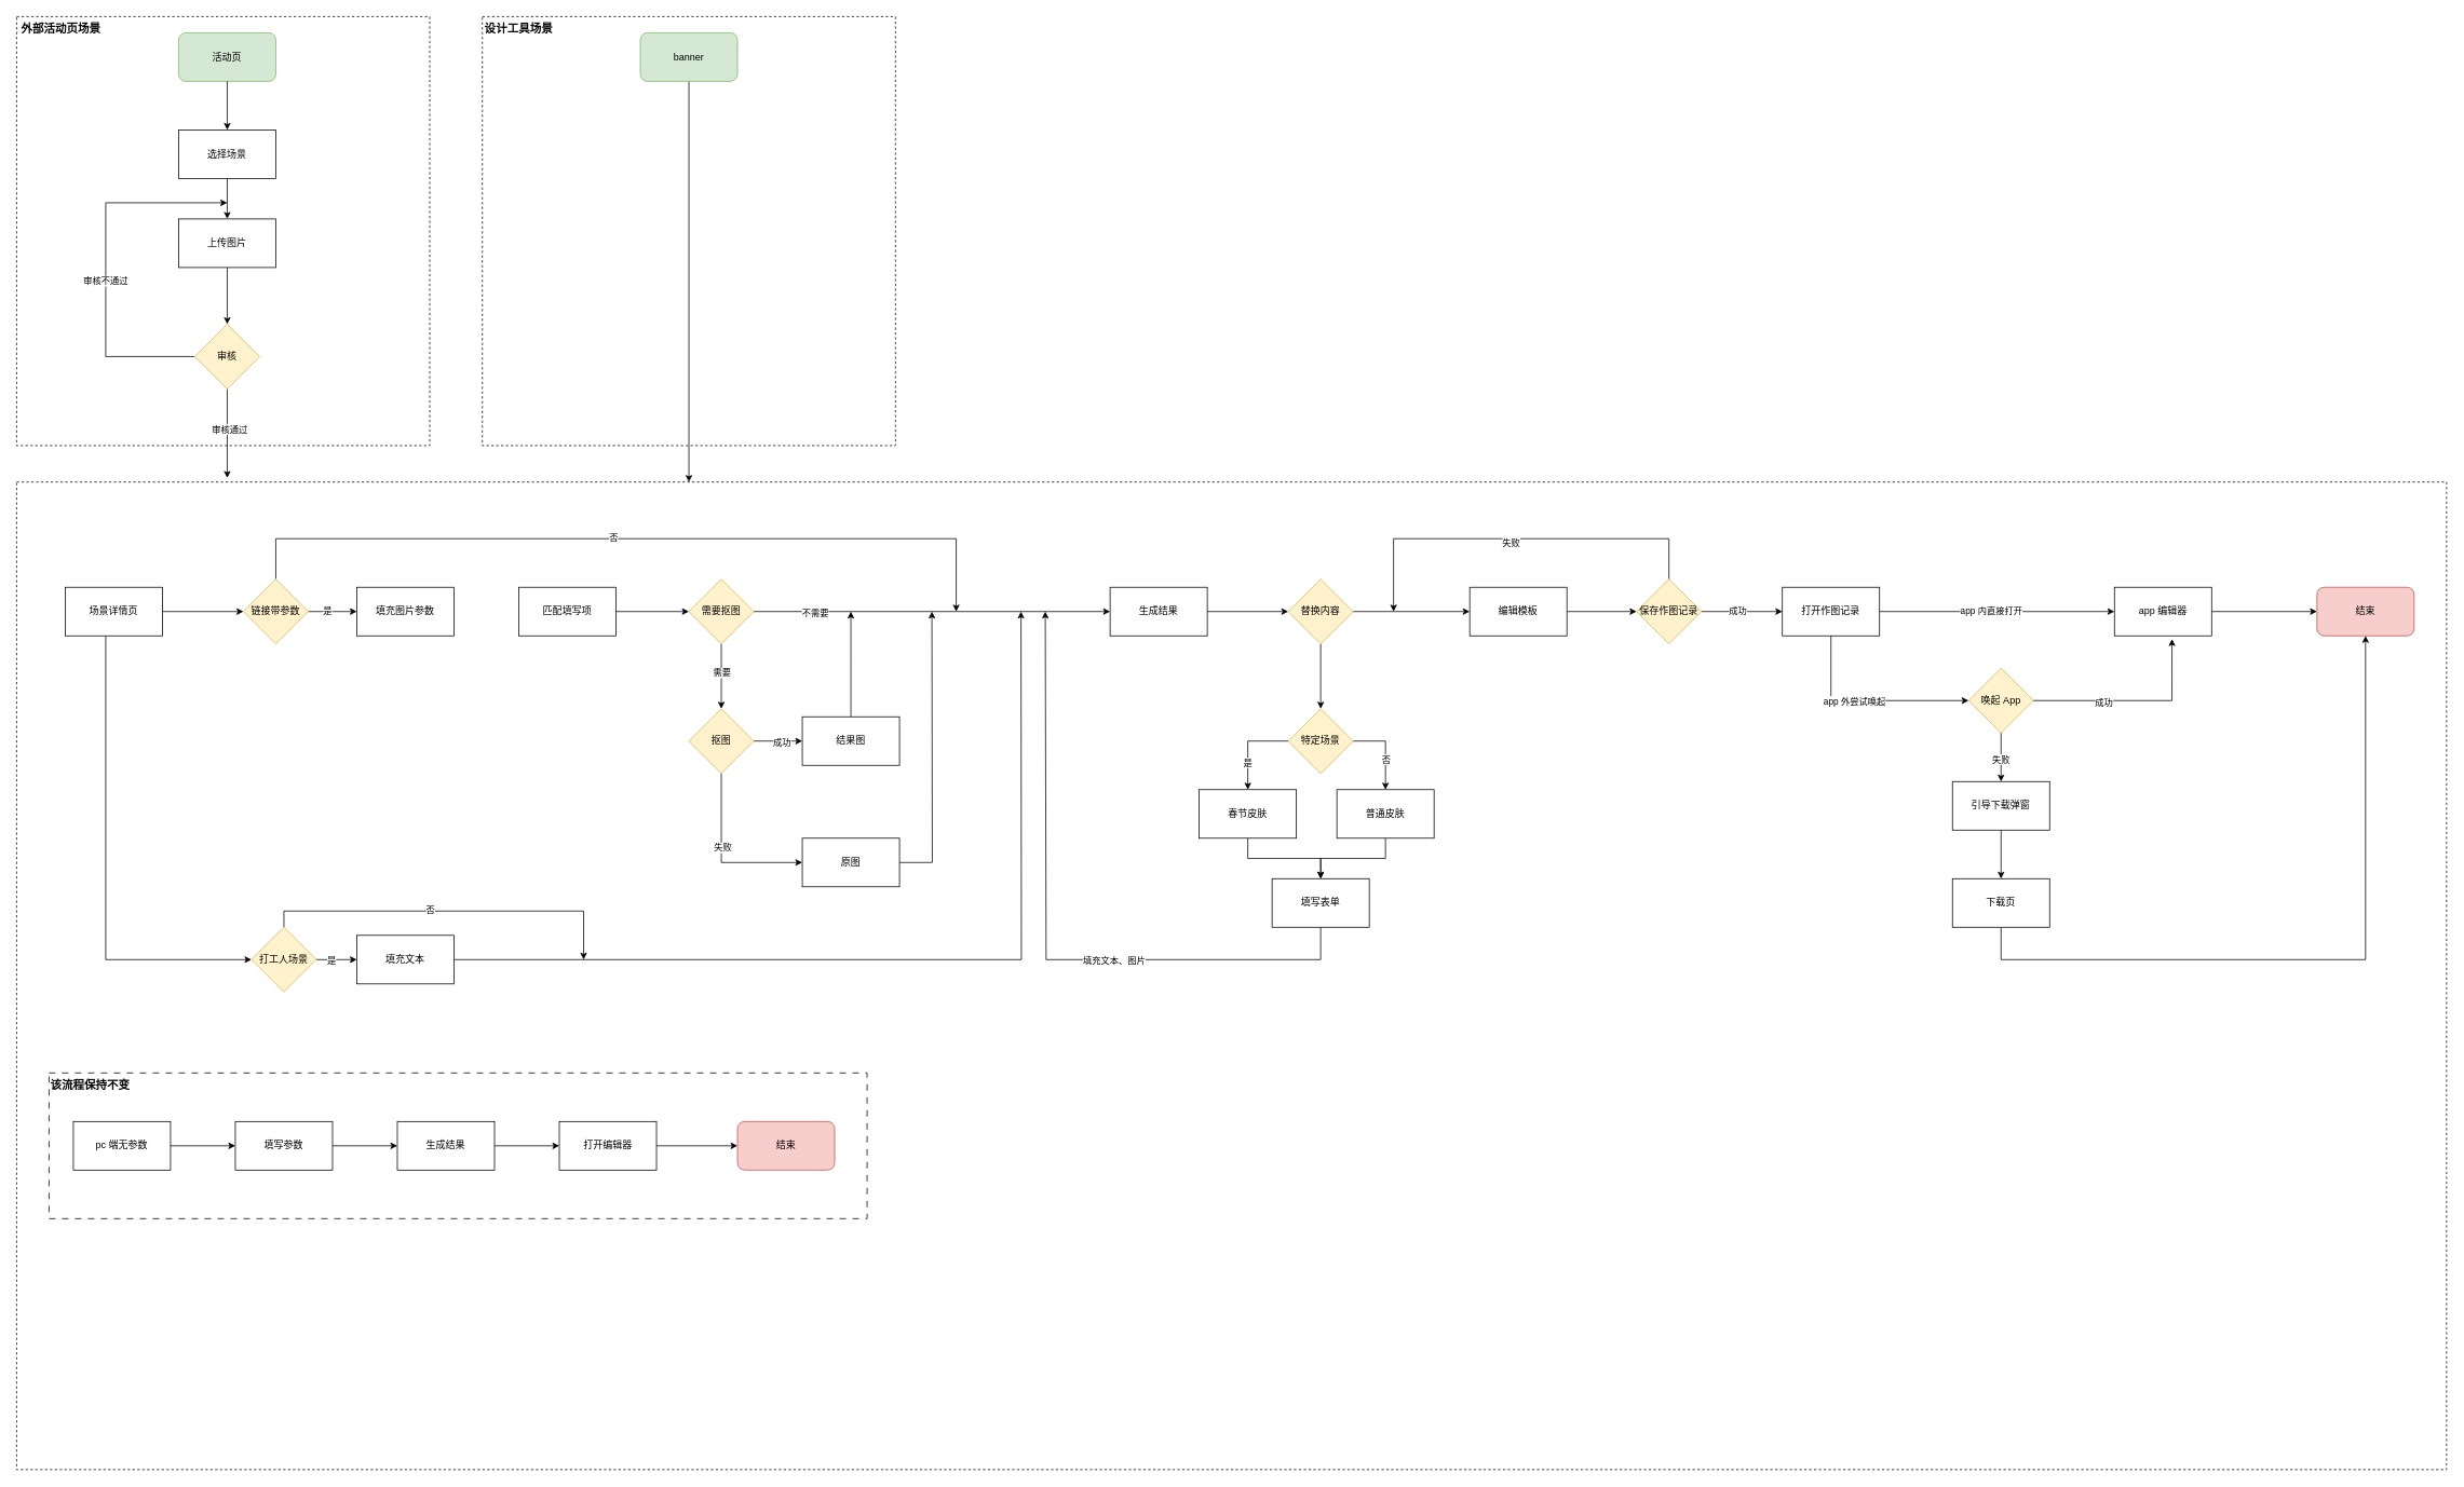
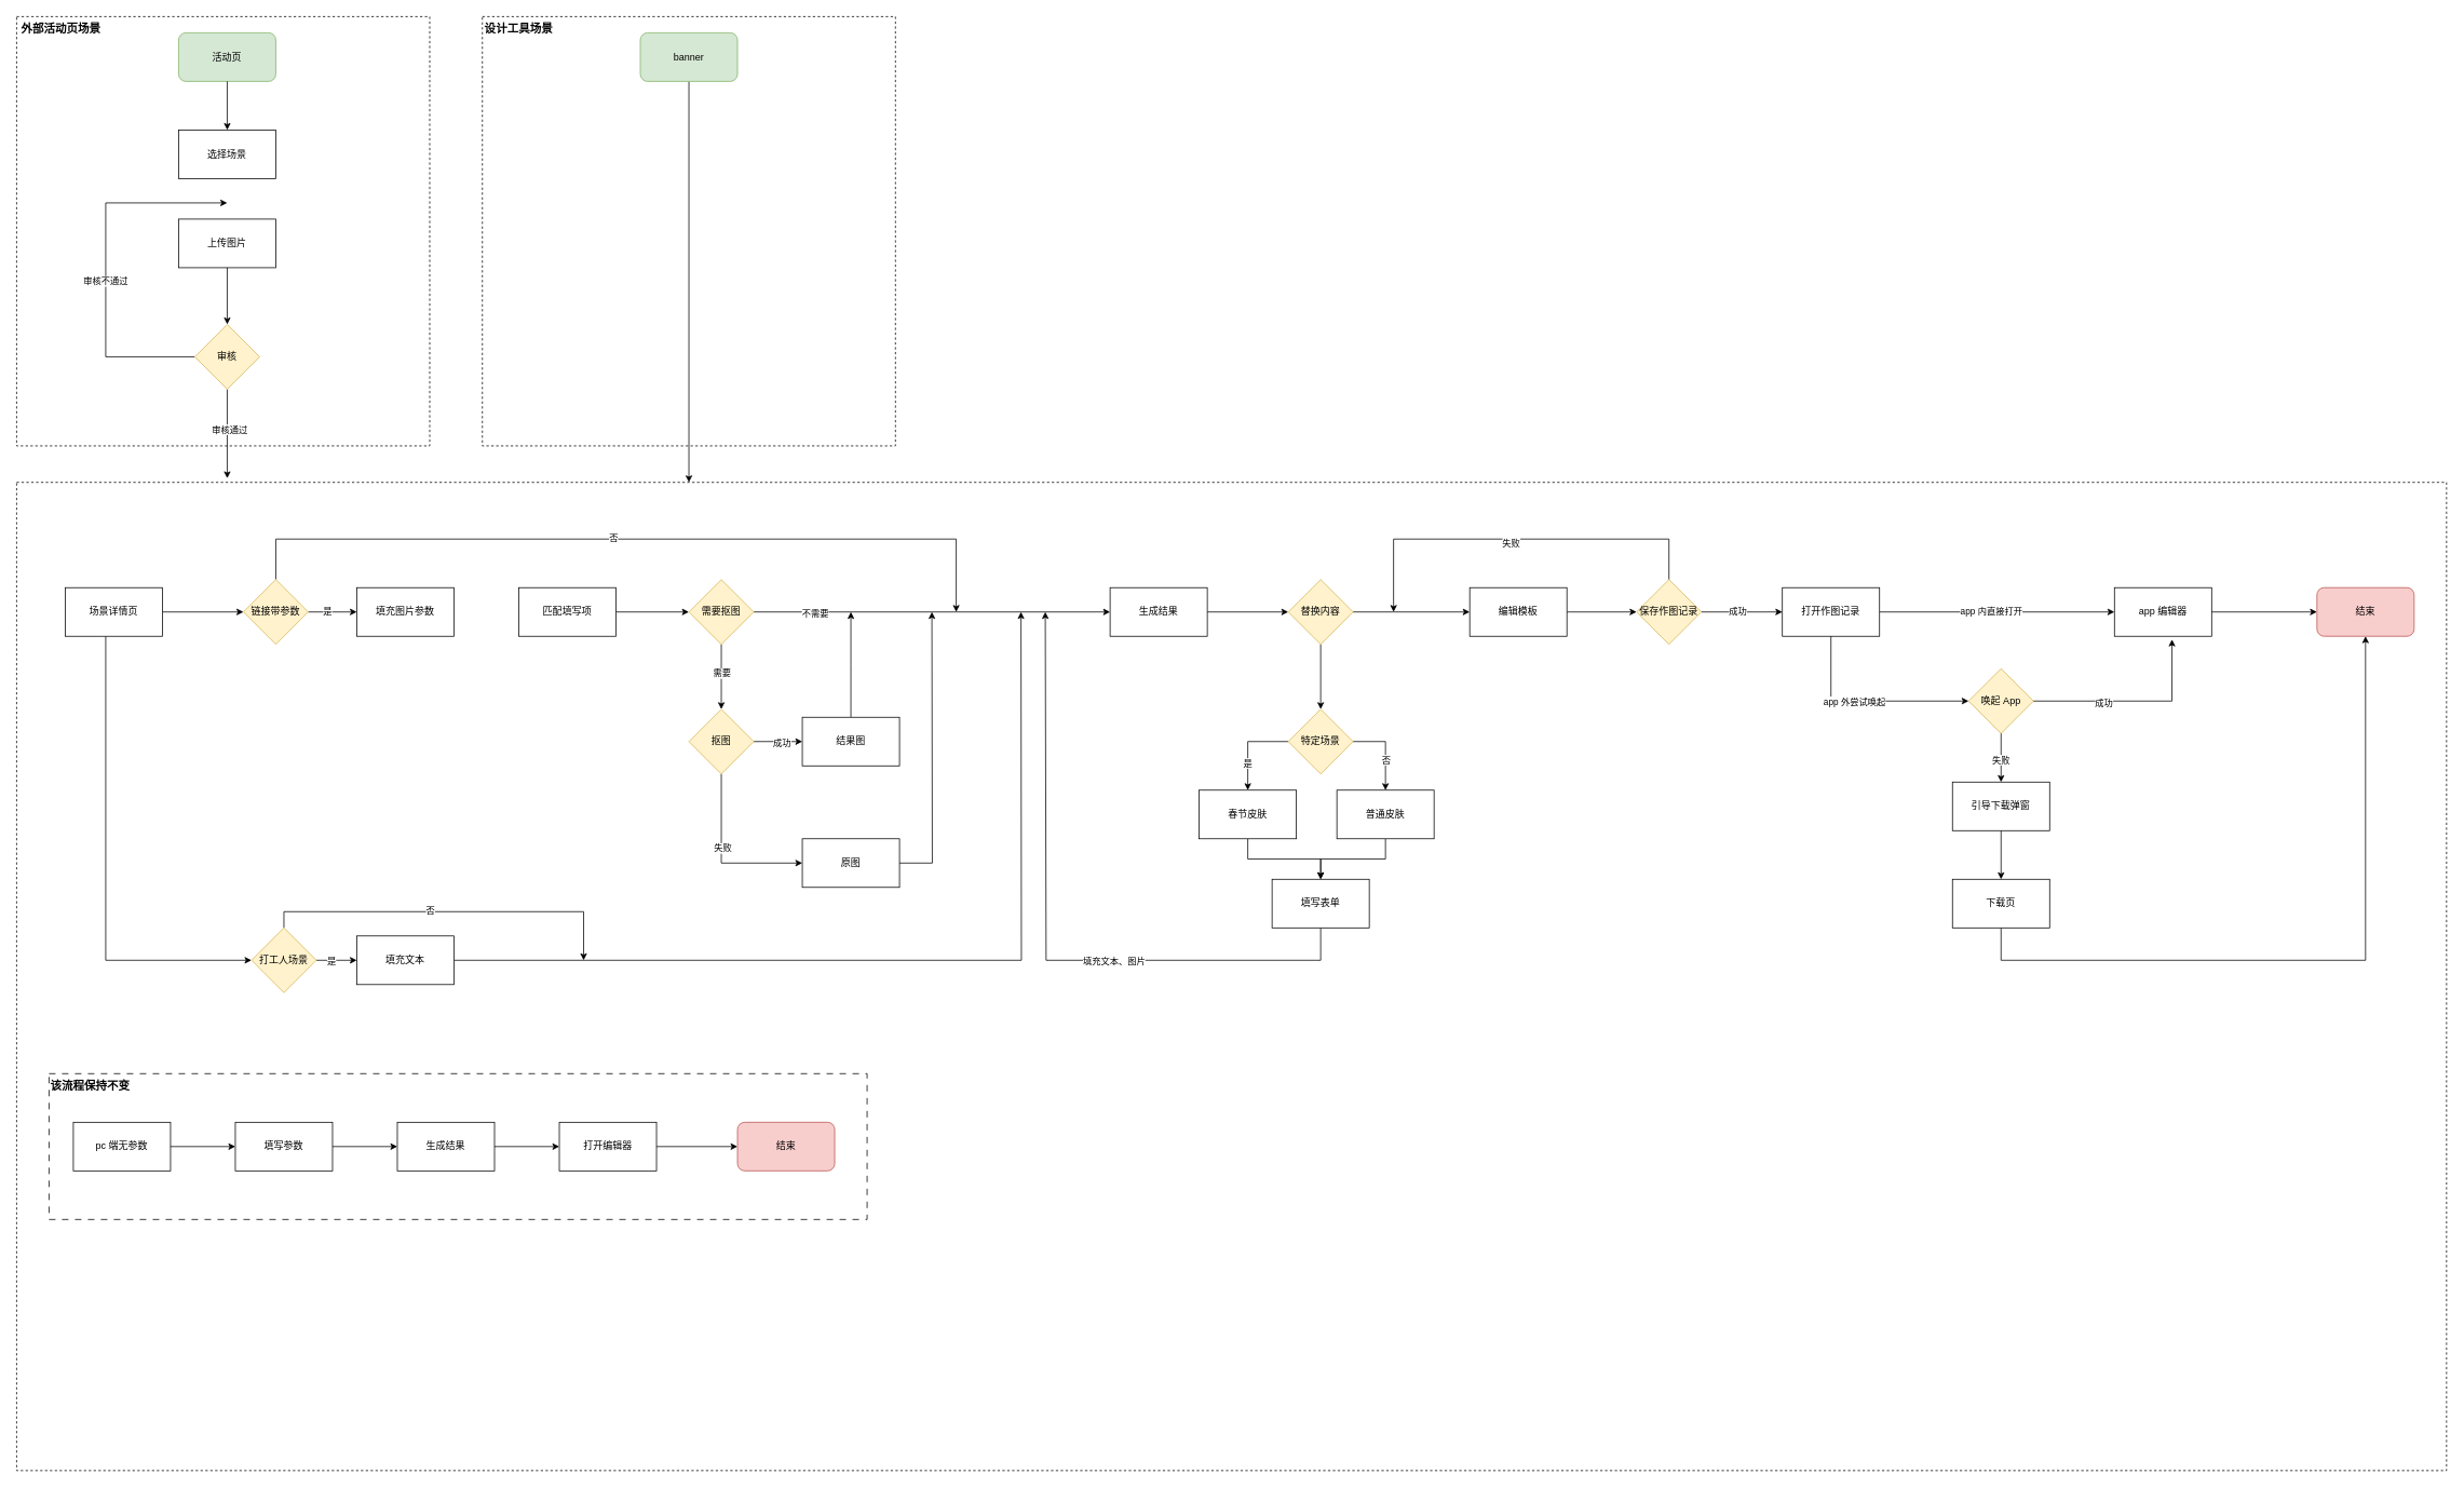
- <mxCell id="95" style="edgeStyle=orthogonalEdgeStyle;rounded=0;orthogonalLoop=1;jettySize=auto;html=1;exitX=0.5;exitY=1;exitDx=0;exitDy=0;" parent="1" source="92" target="94" edge="1"><mxGeometry relative="1" as="geometry" /></mxCell>
